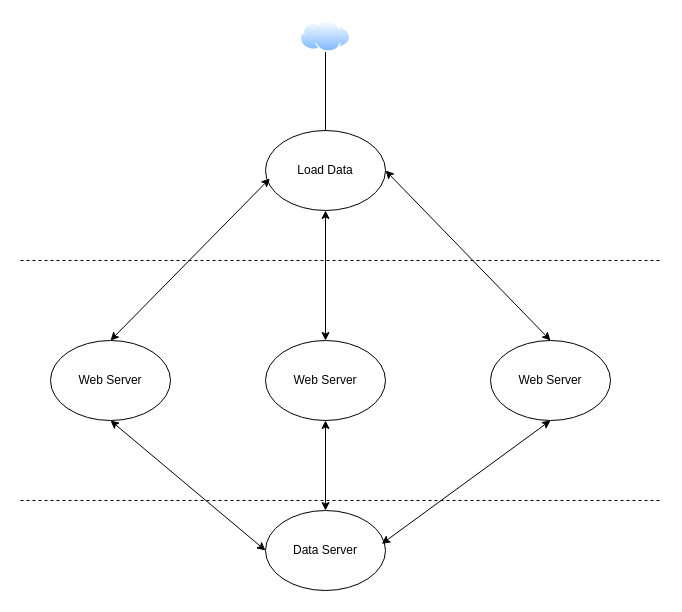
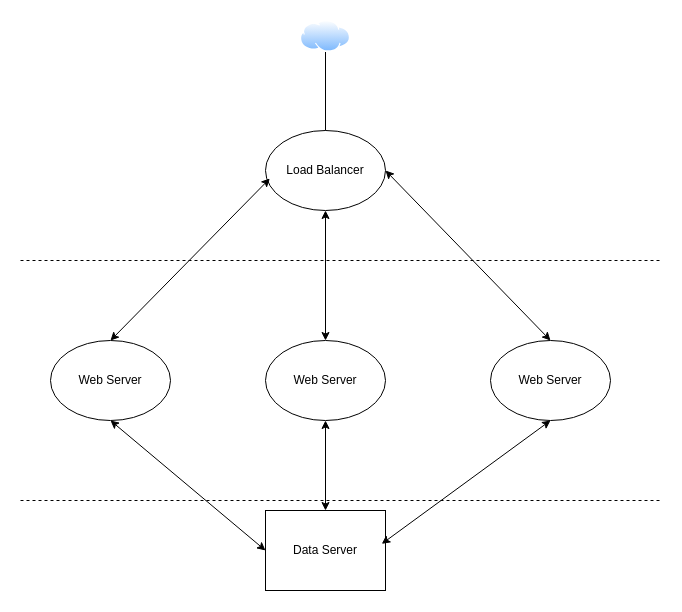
- <mxCell id="3" value="Load Data" style="ellipse;whiteSpace=wrap;html=1;" vertex="1" parent="1"><mxGeometry x="265" y="130" width="120" height="80" as="geometry" /></mxCell>
+ <mxCell id="3" value="Load Balancer" style="ellipse;whiteSpace=wrap;html=1;" vertex="1" parent="1"><mxGeometry x="265" y="130" width="120" height="80" as="geometry" /></mxCell>
- <mxCell id="10" value="Data Server" style="ellipse;whiteSpace=wrap;html=1;" vertex="1" parent="1"><mxGeometry x="265" y="510" width="120" height="80" as="geometry" /></mxCell>
+ <mxCell id="10" value="Data Server" style="whiteSpace=wrap;html=1;rounded=0;" vertex="1" parent="1"><mxGeometry x="265" y="510" width="120" height="80" as="geometry" /></mxCell>
